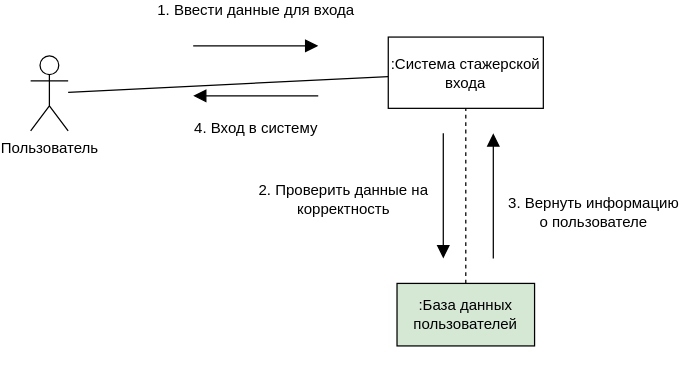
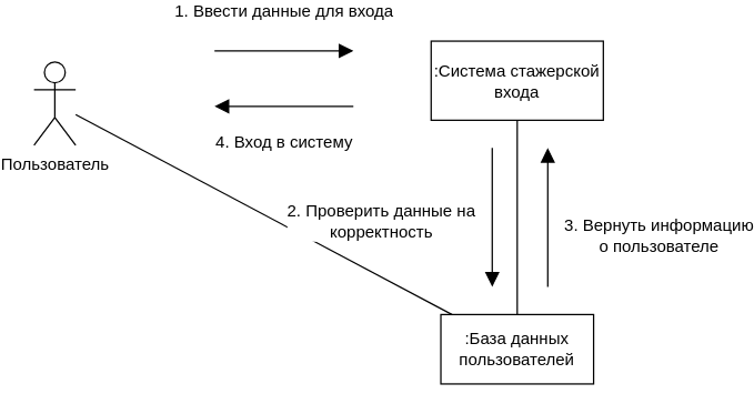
- <mxCell id="2" style="edgeStyle=none;curved=1;rounded=0;orthogonalLoop=1;jettySize=auto;html=1;fontSize=12;startSize=8;endSize=8;endArrow=none;startFill=0;" parent="1" source="3" target="4" edge="1"><mxGeometry relative="1" as="geometry" /></mxCell>
+ <mxCell id="2" style="edgeStyle=none;curved=1;rounded=0;orthogonalLoop=1;jettySize=auto;html=1;fontSize=12;startSize=8;endSize=8;endArrow=none;startFill=0;" parent="1" source="3" target="7" edge="1"><mxGeometry relative="1" as="geometry" /></mxCell>
- <mxCell id="8" style="edgeStyle=none;curved=1;rounded=0;orthogonalLoop=1;jettySize=auto;html=1;fontSize=12;startSize=8;endSize=8;endArrow=none;startFill=0;dashed=1;" parent="1" source="7" target="4" edge="1"><mxGeometry relative="1" as="geometry"><mxPoint x="80" y="60" as="sourcePoint" /><mxPoint x="316" y="59" as="targetPoint" /></mxGeometry></mxCell>
+ <mxCell id="8" style="edgeStyle=none;curved=1;rounded=0;orthogonalLoop=1;jettySize=auto;html=1;fontSize=12;startSize=8;endSize=8;endArrow=none;startFill=0;" parent="1" source="7" target="4" edge="1"><mxGeometry relative="1" as="geometry"><mxPoint x="80" y="60" as="sourcePoint" /><mxPoint x="316" y="59" as="targetPoint" /></mxGeometry></mxCell>
- <mxCell id="7" value=":База данных пользователей" style="html=1;whiteSpace=wrap;fillColor=#d5e8d4;" parent="1" vertex="1"><mxGeometry x="313" y="217" width="110" height="50" as="geometry" /></mxCell>
+ <mxCell id="7" value=":База данных пользователей" style="html=1;whiteSpace=wrap;" parent="1" vertex="1"><mxGeometry x="313" y="217" width="110" height="50" as="geometry" /></mxCell>
